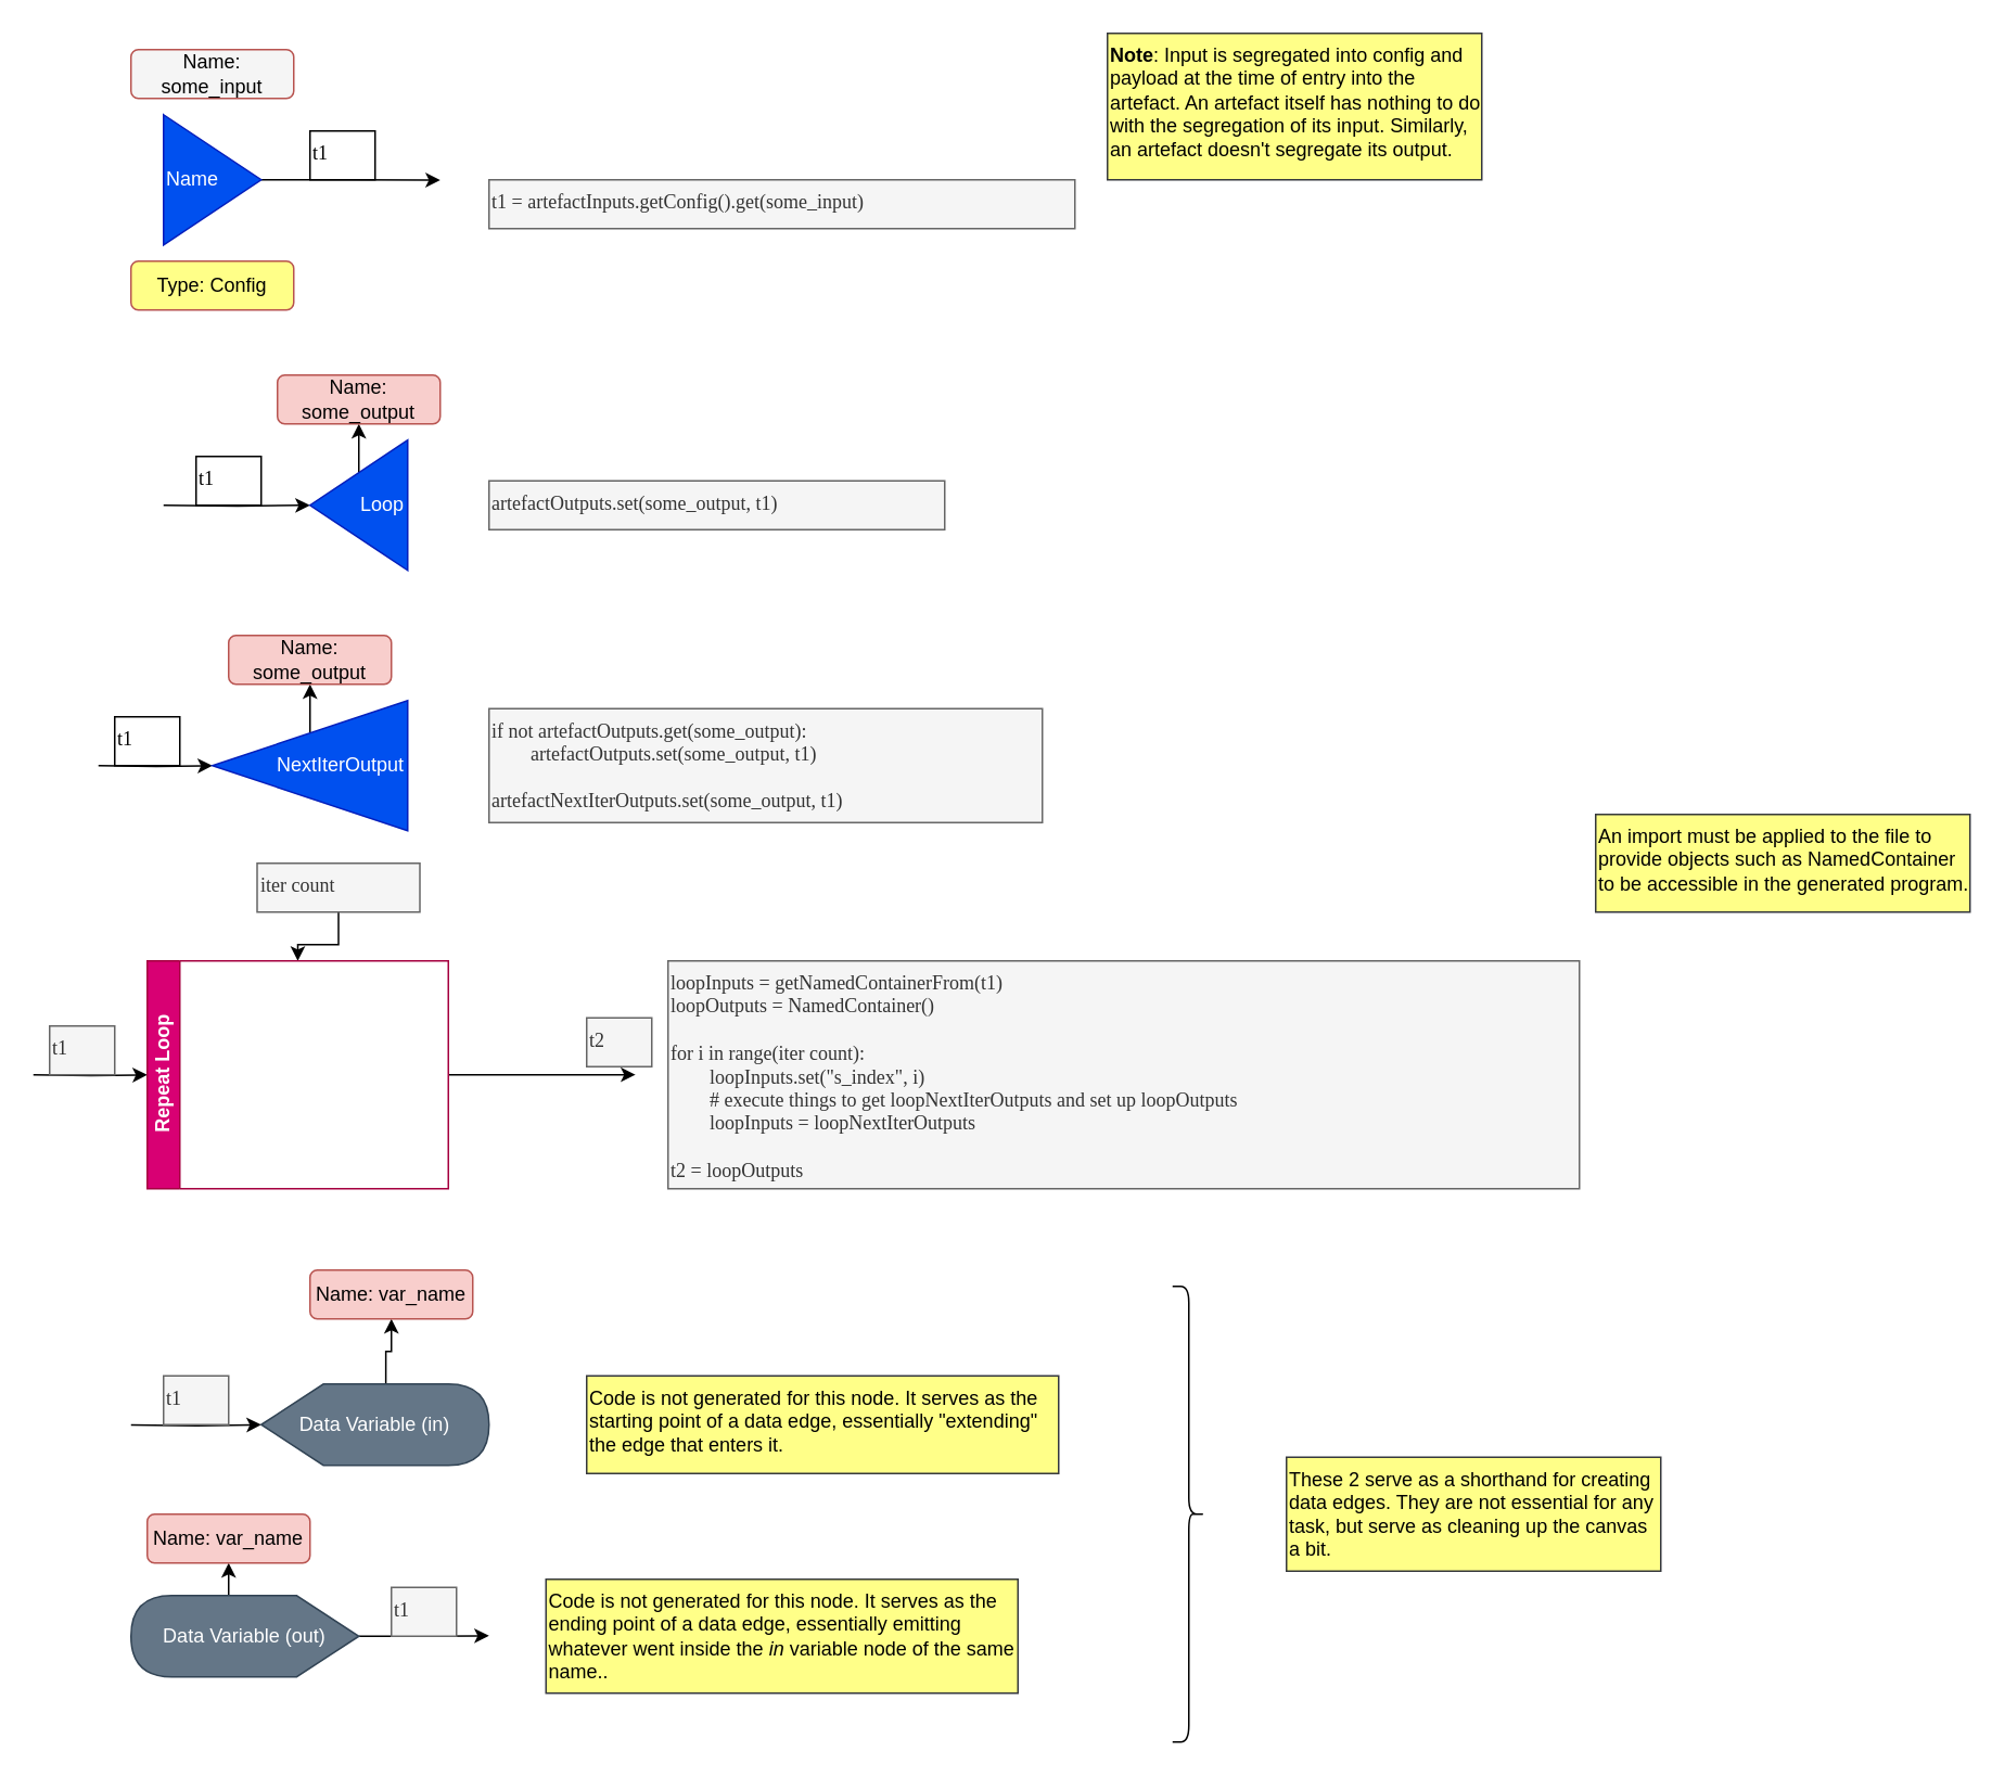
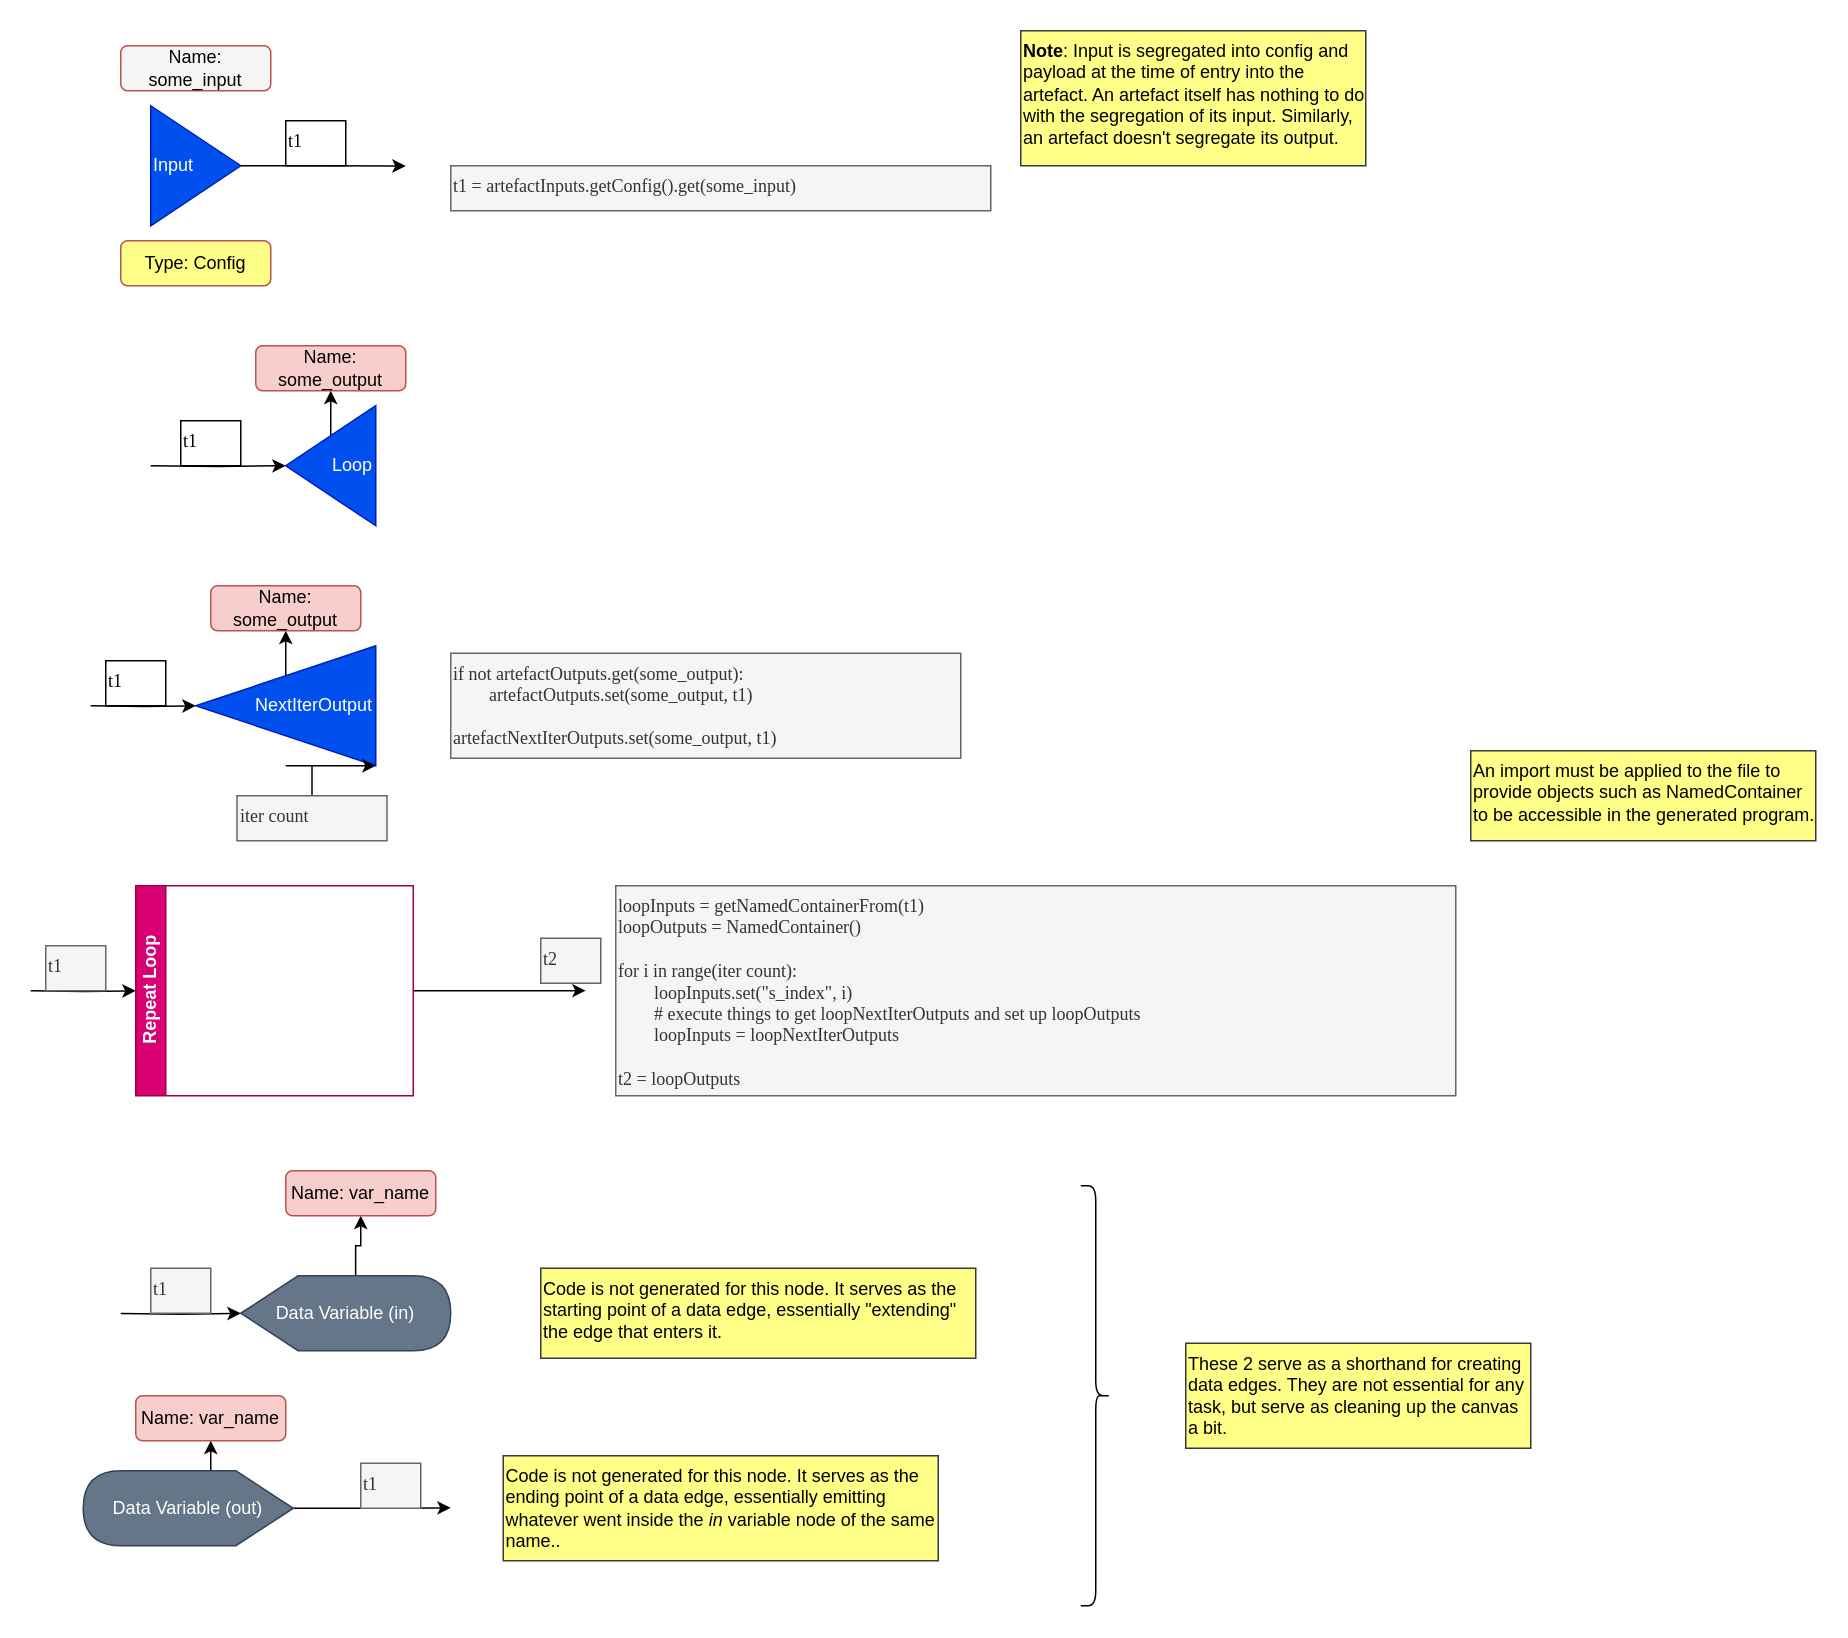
- <mxCell id="3" value="Name" style="triangle;whiteSpace=wrap;html=1;align=left;fillColor=#0050ef;fontColor=#ffffff;strokeColor=#001DBC;" parent="1" vertex="1"><mxGeometry x="100" y="70" width="60" height="80" as="geometry" /></mxCell>
+ <mxCell id="3" value="Input" style="triangle;whiteSpace=wrap;html=1;align=left;fillColor=#0050ef;fontColor=#ffffff;strokeColor=#001DBC;" parent="1" vertex="1"><mxGeometry x="100" y="70" width="60" height="80" as="geometry" /></mxCell>
- <mxCell id="14" value="artefactOutputs.set(some_output, t1)" style="text;html=1;align=left;verticalAlign=top;whiteSpace=wrap;rounded=0;autosize=1;fontFamily=Lucida Console;fillColor=#f5f5f5;fontColor=#333333;strokeColor=#666666;" parent="1" vertex="1"><mxGeometry x="300" y="295" width="280" height="30" as="geometry" /></mxCell>
- <mxCell id="22" style="edgeStyle=orthogonalEdgeStyle;rounded=0;orthogonalLoop=1;jettySize=auto;html=1;entryX=0.5;entryY=0;entryDx=0;entryDy=0;" parent="1" source="26" target="24" edge="1"><mxGeometry relative="1" as="geometry"><mxPoint x="207.676" y="560" as="sourcePoint" /></mxGeometry></mxCell>
+ <mxCell id="22" style="edgeStyle=orthogonalEdgeStyle;rounded=0;orthogonalLoop=1;jettySize=auto;html=1;" parent="1" source="26" target="17" edge="1"><mxGeometry relative="1" as="geometry"><mxPoint x="207.676" y="560" as="sourcePoint" /></mxGeometry></mxCell>
- <mxCell id="37" value="Data Variable (out)" style="shape=display;whiteSpace=wrap;html=1;fillColor=#647687;strokeColor=#314354;fontColor=#ffffff;size=0.273;direction=west;" vertex="1" parent="1"><mxGeometry x="80" y="980" width="140" height="50" as="geometry" /></mxCell>
+ <mxCell id="37" value="Data Variable (out)" style="shape=display;whiteSpace=wrap;html=1;fillColor=#647687;strokeColor=#314354;fontColor=#ffffff;size=0.273;direction=west;" vertex="1" parent="1"><mxGeometry x="55" y="980" width="140" height="50" as="geometry" /></mxCell>
